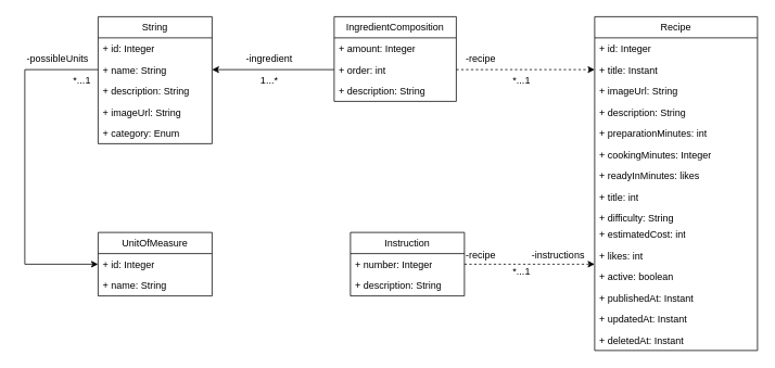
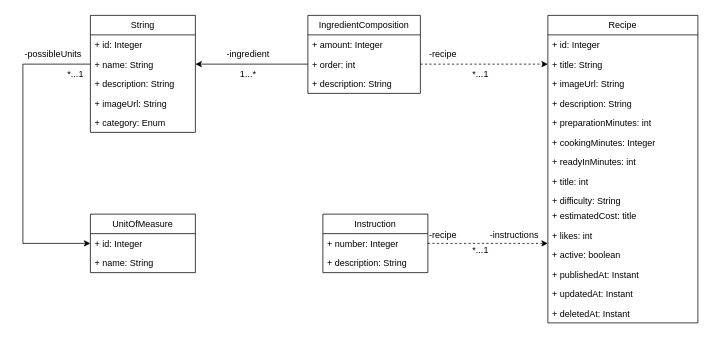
- <mxCell id="13" value="&lt;div&gt;+ title: Instant&lt;div&gt;&lt;br&gt;&lt;/div&gt;&lt;/div&gt;" style="text;strokeColor=none;fillColor=none;align=left;verticalAlign=top;spacingLeft=4;spacingRight=4;overflow=hidden;rotatable=0;points=[[0,0.5],[1,0.5]];portConstraint=eastwest;whiteSpace=wrap;html=1;" vertex="1" parent="11"><mxGeometry y="52" width="200" height="26" as="geometry" /></mxCell>
+ <mxCell id="13" value="&lt;div&gt;+ title: String&lt;div&gt;&lt;br&gt;&lt;/div&gt;&lt;/div&gt;" style="text;strokeColor=none;fillColor=none;align=left;verticalAlign=top;spacingLeft=4;spacingRight=4;overflow=hidden;rotatable=0;points=[[0,0.5],[1,0.5]];portConstraint=eastwest;whiteSpace=wrap;html=1;" vertex="1" parent="11"><mxGeometry y="52" width="200" height="26" as="geometry" /></mxCell>
- <mxCell id="18" value="+ readyInMinutes: likes" style="text;strokeColor=none;fillColor=none;align=left;verticalAlign=top;spacingLeft=4;spacingRight=4;overflow=hidden;rotatable=0;points=[[0,0.5],[1,0.5]];portConstraint=eastwest;whiteSpace=wrap;html=1;" vertex="1" parent="11"><mxGeometry y="182" width="200" height="26" as="geometry" /></mxCell>
+ <mxCell id="18" value="+ readyInMinutes: int" style="text;strokeColor=none;fillColor=none;align=left;verticalAlign=top;spacingLeft=4;spacingRight=4;overflow=hidden;rotatable=0;points=[[0,0.5],[1,0.5]];portConstraint=eastwest;whiteSpace=wrap;html=1;" vertex="1" parent="11"><mxGeometry y="182" width="200" height="26" as="geometry" /></mxCell>
- <mxCell id="21" value="+ estimatedCost: int" style="text;strokeColor=none;fillColor=none;align=left;verticalAlign=top;spacingLeft=4;spacingRight=4;overflow=hidden;rotatable=0;points=[[0,0.5],[1,0.5]];portConstraint=eastwest;whiteSpace=wrap;html=1;" vertex="1" parent="11"><mxGeometry y="254" width="200" height="26" as="geometry" /></mxCell>
+ <mxCell id="21" value="+ estimatedCost: title" style="text;strokeColor=none;fillColor=none;align=left;verticalAlign=top;spacingLeft=4;spacingRight=4;overflow=hidden;rotatable=0;points=[[0,0.5],[1,0.5]];portConstraint=eastwest;whiteSpace=wrap;html=1;" vertex="1" parent="11"><mxGeometry y="254" width="200" height="26" as="geometry" /></mxCell>
